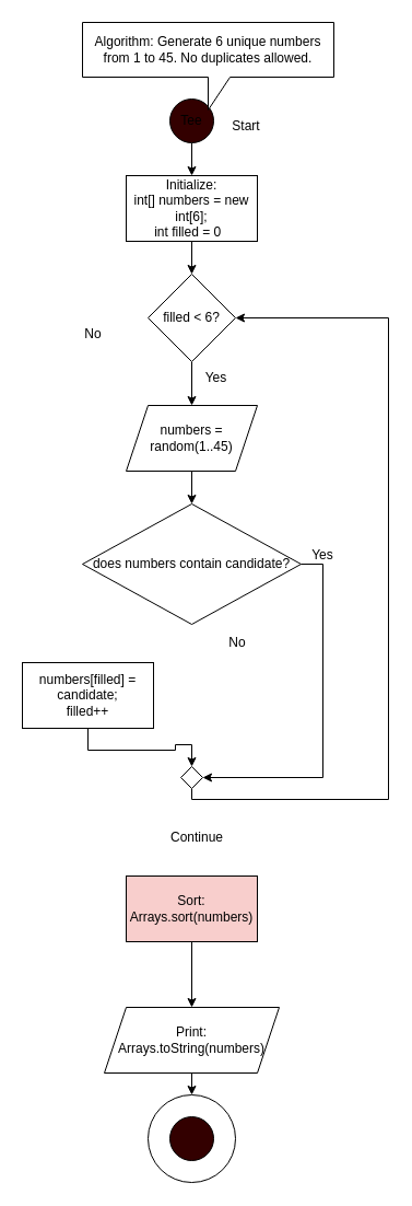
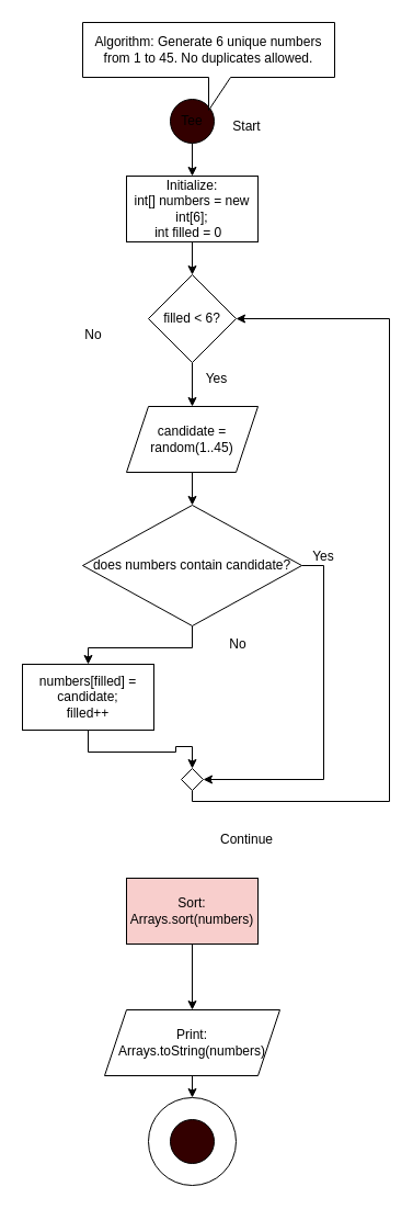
- <mxCell id="26" value="numbers = random(1..45)" style="shape=parallelogram;perimeter=parallelogramPerimeter;whiteSpace=wrap;html=1;fixedSize=1;" vertex="1" parent="1"><mxGeometry x="115" y="370" width="120" height="60" as="geometry" /></mxCell>
+ <mxCell id="26" value="candidate = random(1..45)" style="shape=parallelogram;perimeter=parallelogramPerimeter;whiteSpace=wrap;html=1;fixedSize=1;" vertex="1" parent="1"><mxGeometry x="115" y="370" width="120" height="60" as="geometry" /></mxCell>
+ <mxCell id="7" style="edgeStyle=orthogonalEdgeStyle;rounded=0;orthogonalLoop=1;jettySize=auto;html=1;exitX=0.5;exitY=1;exitDx=0;exitDy=0;entryX=0.5;entryY=0;entryDx=0;entryDy=0;" edge="1" parent="1" source="8" target="28"><mxGeometry relative="1" as="geometry" /></mxCell>
- <mxCell id="17" value="Continue" style="text;html=1;align=center;verticalAlign=middle;whiteSpace=wrap;rounded=0;" vertex="1" parent="1"><mxGeometry x="150" y="750" width="60" height="30" as="geometry" /></mxCell>
+ <mxCell id="17" value="Continue" style="text;html=1;align=center;verticalAlign=middle;whiteSpace=wrap;rounded=0;" vertex="1" parent="1"><mxGeometry x="195" y="750" width="60" height="30" as="geometry" /></mxCell>
